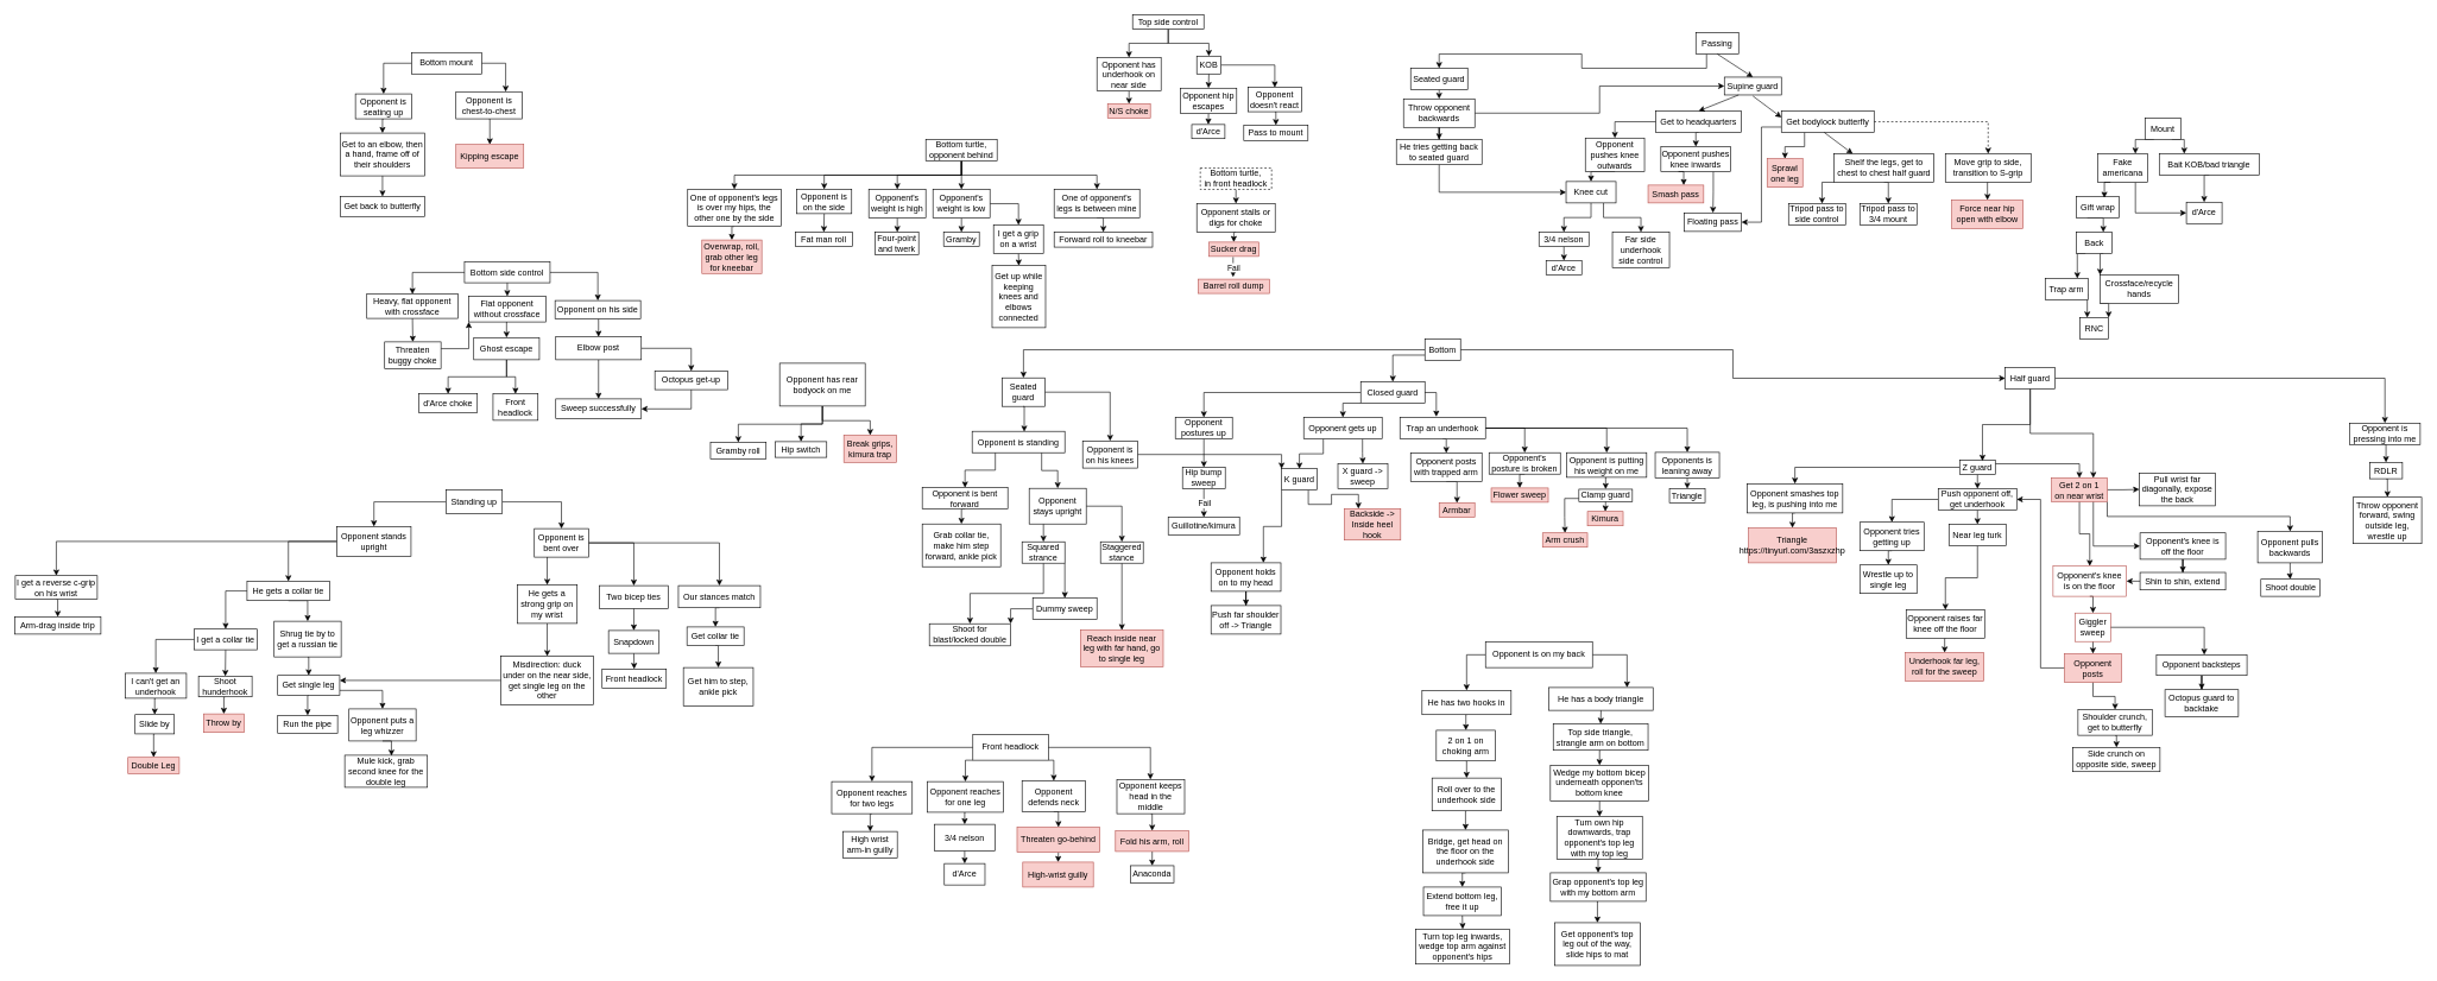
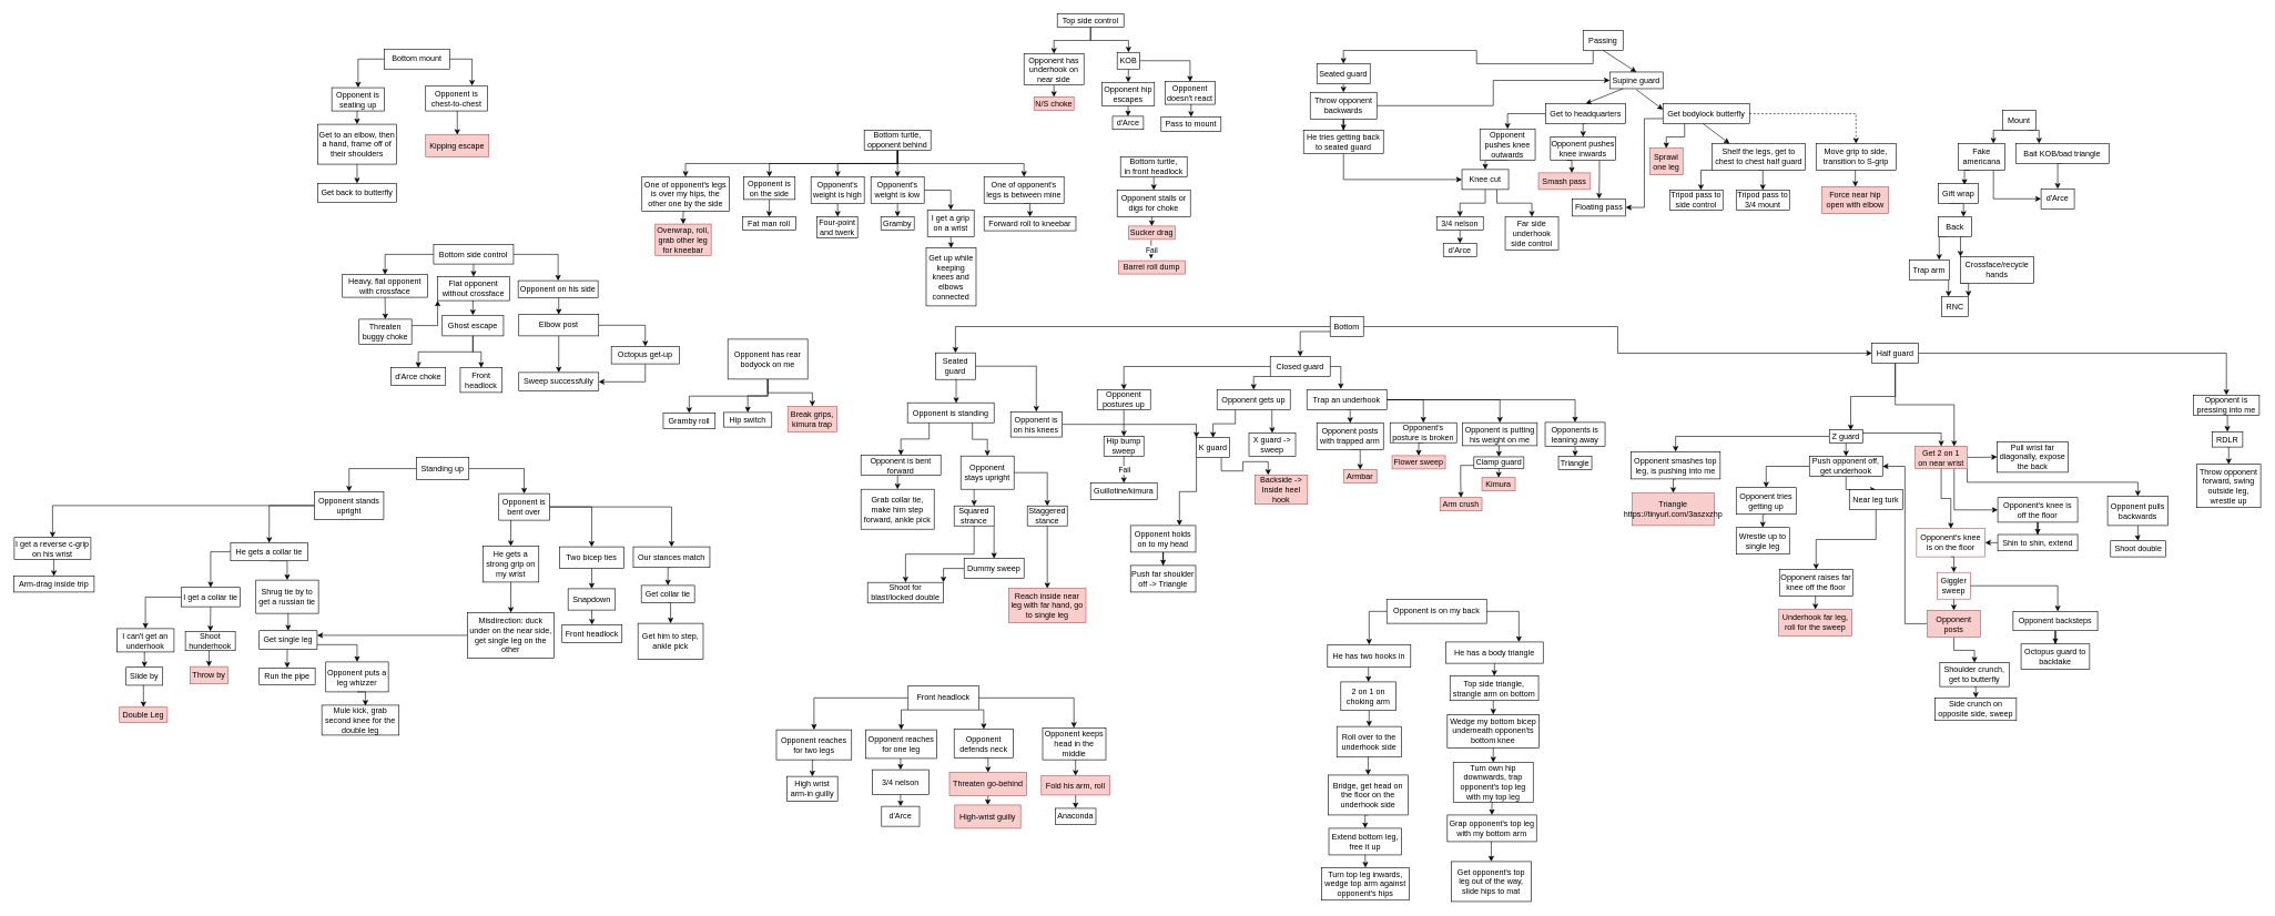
- <mxCell id="149" value="Bottom turtle,&lt;div&gt;in front headlock&lt;/div&gt;" style="whiteSpace=wrap;html=1;dashed=1;" parent="1" vertex="1"><mxGeometry x="1683" y="235" width="100" height="30" as="geometry" /></mxCell>
+ <mxCell id="149" value="Bottom turtle,&lt;div&gt;in front headlock&lt;/div&gt;" style="whiteSpace=wrap;html=1;" parent="1" vertex="1"><mxGeometry x="1683" y="235" width="100" height="30" as="geometry" /></mxCell>
- <mxCell id="81" value="Near leg turk" style="whiteSpace=wrap;html=1;" parent="1" vertex="1"><mxGeometry x="2733" y="735" width="80" height="30" as="geometry" /></mxCell>
+ <mxCell id="81" value="Near leg turk" style="whiteSpace=wrap;html=1;" parent="1" vertex="1"><mxGeometry x="2778" y="735" width="80" height="30" as="geometry" /></mxCell>
